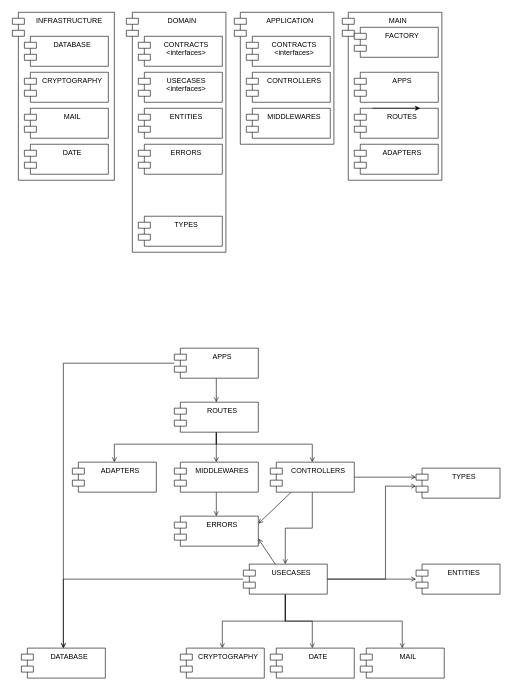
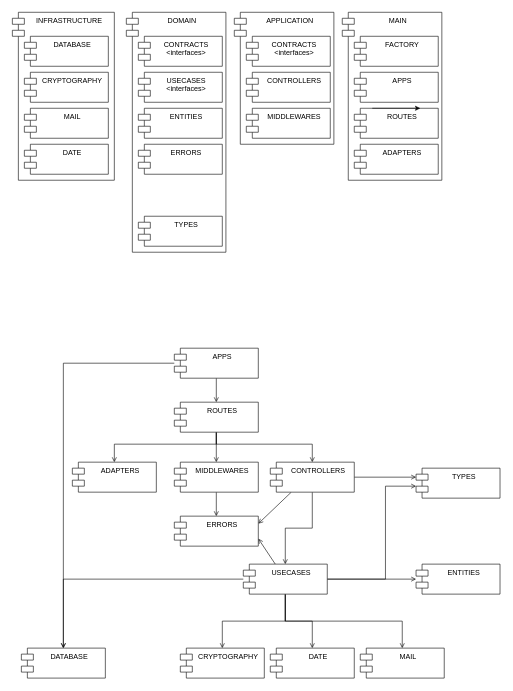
- <mxCell id="18" value="FACTORY" style="shape=module;align=left;spacingLeft=20;align=center;verticalAlign=top;" parent="1" vertex="1"><mxGeometry x="590" y="45" width="140" height="50" as="geometry" /></mxCell>
+ <mxCell id="18" value="FACTORY" style="shape=module;align=left;spacingLeft=20;align=center;verticalAlign=top;" parent="1" vertex="1"><mxGeometry x="590" y="60" width="140" height="50" as="geometry" /></mxCell>
